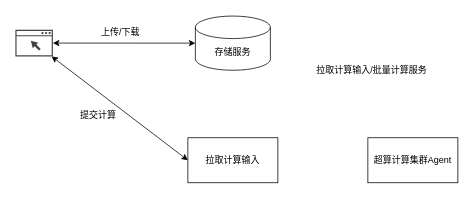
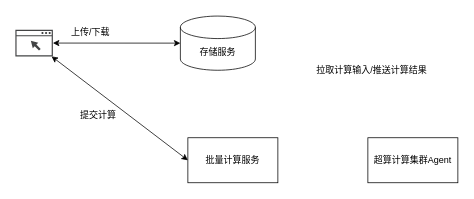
- <mxCell id="9" value="上传/下载" style="text;html=1;align=center;verticalAlign=middle;resizable=0;points=[];autosize=1;strokeColor=none;fillColor=none;" vertex="1" parent="1"><mxGeometry x="125" y="28" width="70" height="30" as="geometry" /></mxCell>
+ <mxCell id="9" value="上传/下载" style="text;html=1;align=center;verticalAlign=middle;resizable=0;points=[];autosize=1;strokeColor=none;fillColor=none;" vertex="1" parent="1"><mxGeometry x="85" y="28" width="70" height="30" as="geometry" /></mxCell>
- <mxCell id="2" value="存储服务" style="shape=cylinder3;whiteSpace=wrap;html=1;boundedLbl=1;backgroundOutline=1;size=15;" vertex="1" parent="1"><mxGeometry x="260" y="20.75" width="100" height="72.25" as="geometry" /></mxCell>
+ <mxCell id="2" value="存储服务" style="shape=cylinder3;whiteSpace=wrap;html=1;boundedLbl=1;backgroundOutline=1;size=15;" vertex="1" parent="1"><mxGeometry x="240" y="20.75" width="100" height="72.25" as="geometry" /></mxCell>
- <mxCell id="6" value="拉取计算输入/批量计算服务" style="text;html=1;align=center;verticalAlign=middle;resizable=0;points=[];autosize=1;strokeColor=none;fillColor=none;" vertex="1" parent="1"><mxGeometry x="410" y="78" width="170" height="30" as="geometry" /></mxCell>
+ <mxCell id="6" value="拉取计算输入/推送计算结果" style="text;html=1;align=center;verticalAlign=middle;resizable=0;points=[];autosize=1;strokeColor=none;fillColor=none;" vertex="1" parent="1"><mxGeometry x="410" y="78" width="170" height="30" as="geometry" /></mxCell>
- <mxCell id="4" value="拉取计算输入" style="rounded=0;whiteSpace=wrap;html=1;" vertex="1" parent="1"><mxGeometry x="250" y="183" width="120" height="60" as="geometry" /></mxCell>
+ <mxCell id="4" value="批量计算服务" style="rounded=0;whiteSpace=wrap;html=1;" vertex="1" parent="1"><mxGeometry x="250" y="183" width="120" height="60" as="geometry" /></mxCell>
